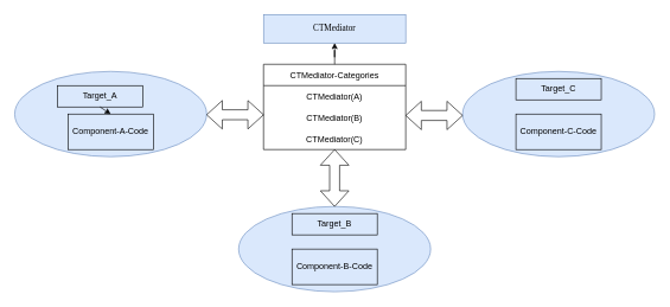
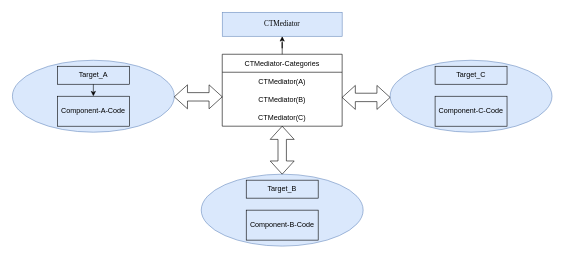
- <mxCell id="5" value="Target_A" style="rounded=0;whiteSpace=wrap;html=1;fillColor=none;" vertex="1" parent="1"><mxGeometry x="80" y="120" width="120" height="30" as="geometry" /></mxCell>
+ <mxCell id="5" value="Target_A" style="rounded=0;whiteSpace=wrap;html=1;fillColor=none;" vertex="1" parent="1"><mxGeometry x="95" y="110" width="120" height="30" as="geometry" /></mxCell>
